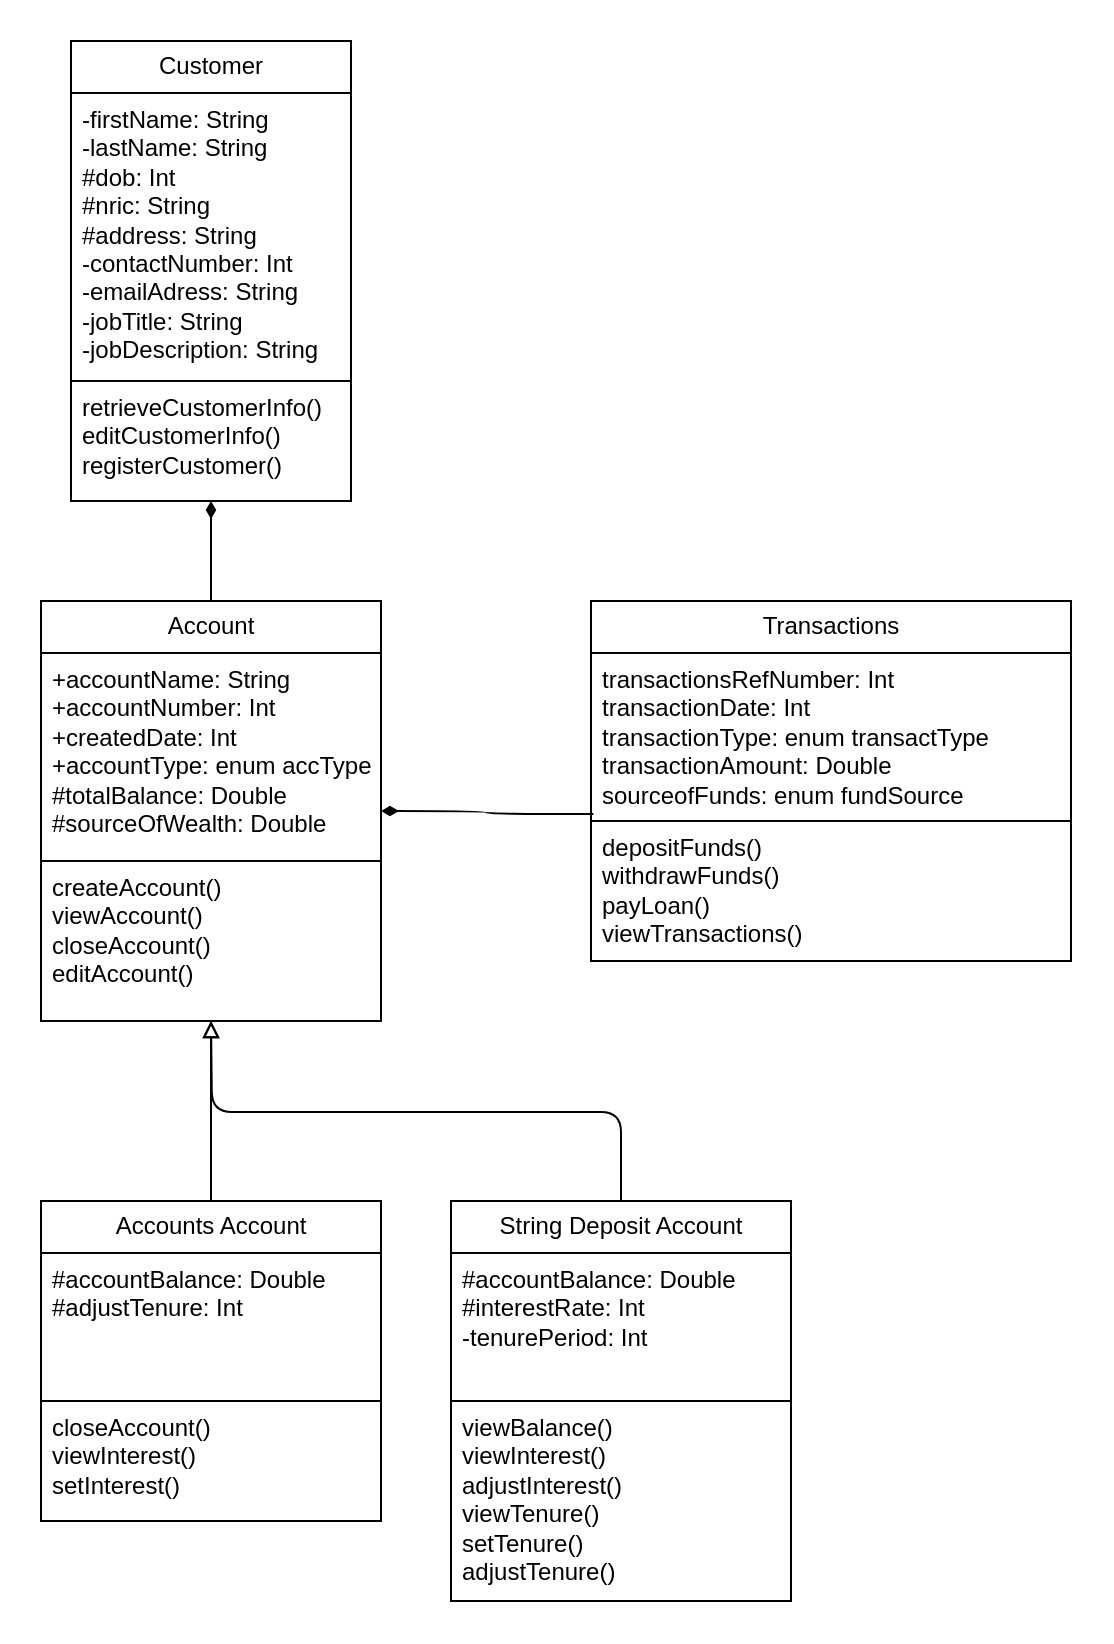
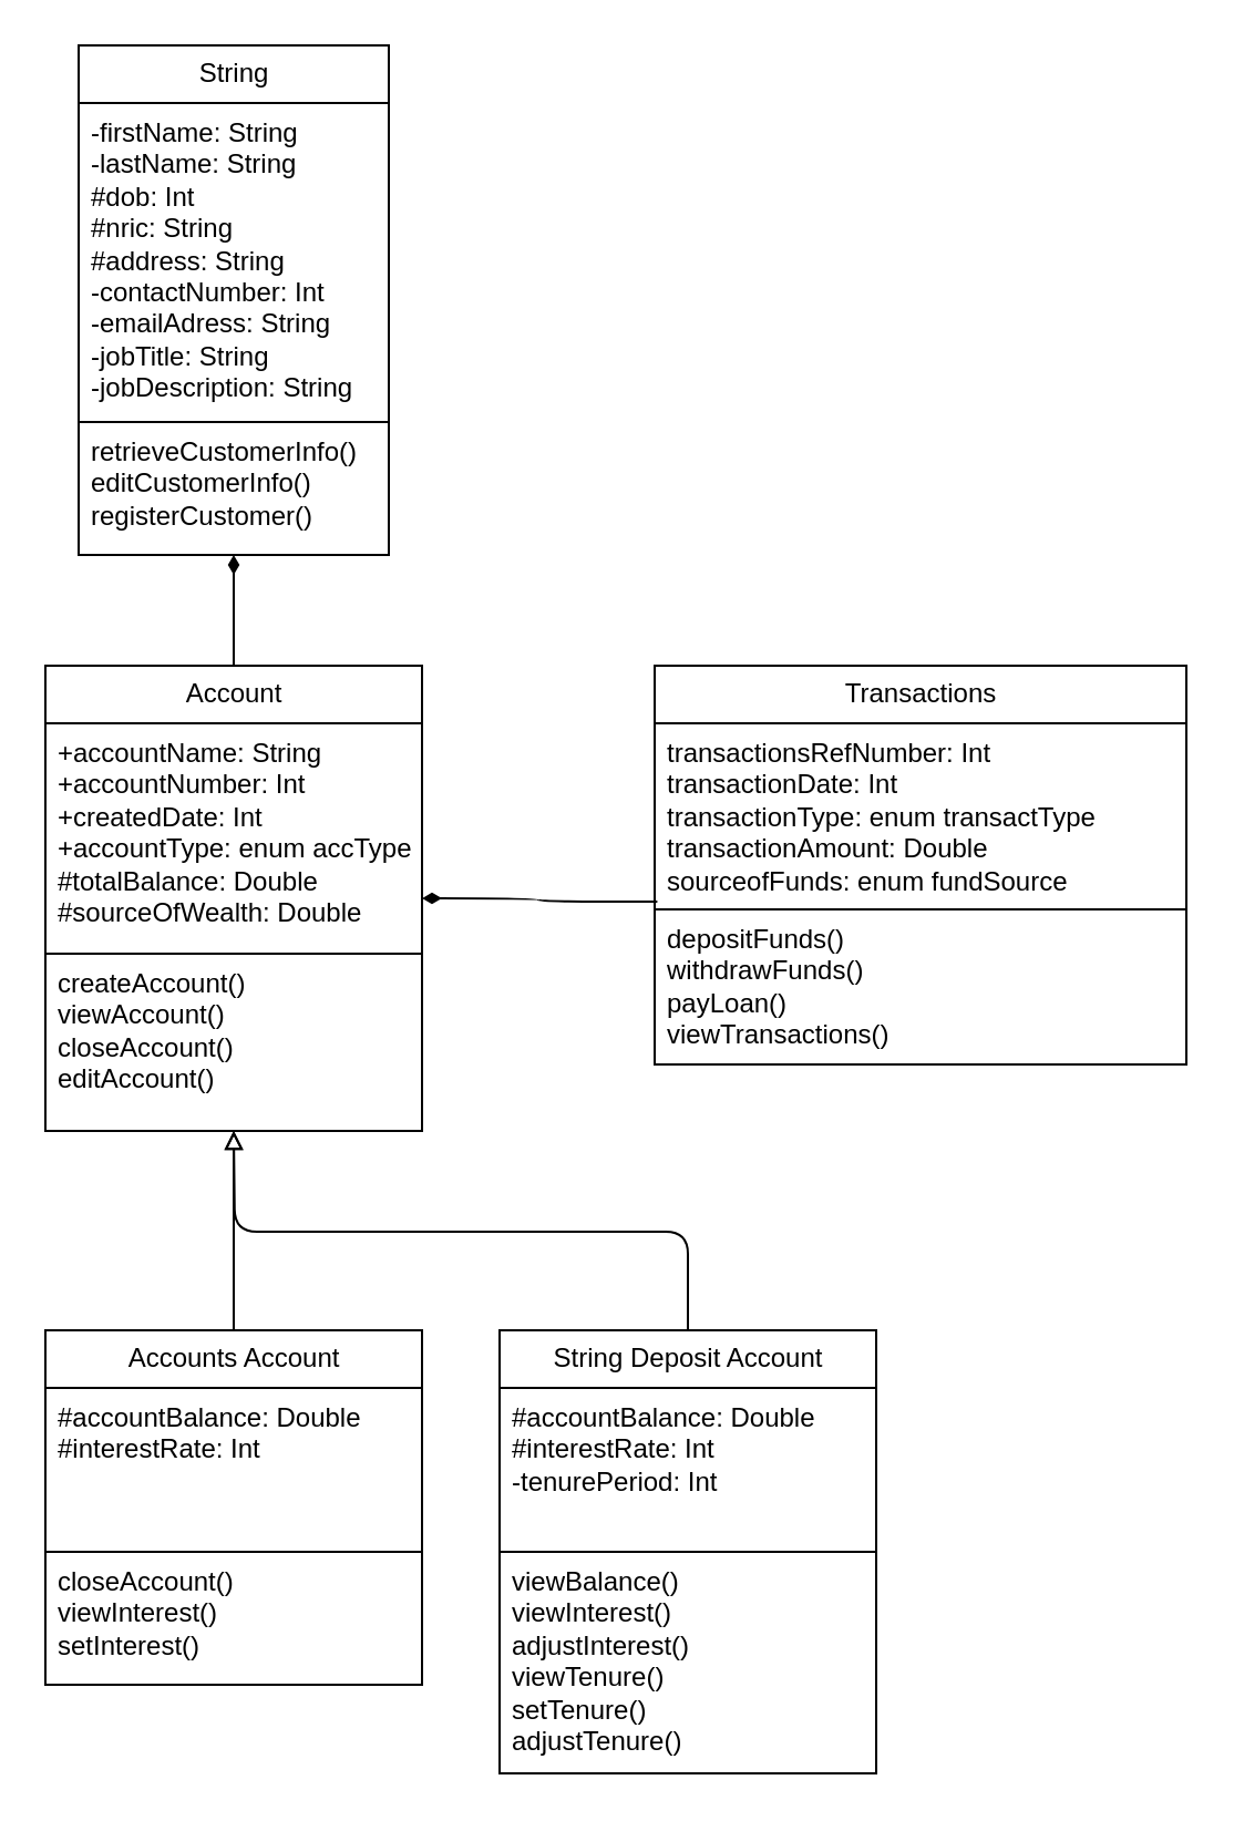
- <mxCell id="3" value="Customer" style="swimlane;fontStyle=0;childLayout=stackLayout;horizontal=1;startSize=26;fillColor=none;horizontalStack=0;resizeParent=1;resizeParentMax=0;resizeLast=0;collapsible=1;marginBottom=0;html=1;" vertex="1" parent="1"><mxGeometry x="35" y="20" width="140" height="230" as="geometry" /></mxCell>
+ <mxCell id="3" value="String" style="swimlane;fontStyle=0;childLayout=stackLayout;horizontal=1;startSize=26;fillColor=none;horizontalStack=0;resizeParent=1;resizeParentMax=0;resizeLast=0;collapsible=1;marginBottom=0;html=1;" vertex="1" parent="1"><mxGeometry x="35" y="20" width="140" height="230" as="geometry" /></mxCell>
- <mxCell id="15" value="#accountBalance: Double&lt;br&gt;#adjustTenure: Int" style="text;strokeColor=none;fillColor=none;align=left;verticalAlign=top;spacingLeft=4;spacingRight=4;overflow=hidden;rotatable=0;points=[[0,0.5],[1,0.5]];portConstraint=eastwest;whiteSpace=wrap;html=1;" vertex="1" parent="14"><mxGeometry y="26" width="170" height="74" as="geometry" /></mxCell>
+ <mxCell id="15" value="#accountBalance: Double&lt;br&gt;#interestRate: Int" style="text;strokeColor=none;fillColor=none;align=left;verticalAlign=top;spacingLeft=4;spacingRight=4;overflow=hidden;rotatable=0;points=[[0,0.5],[1,0.5]];portConstraint=eastwest;whiteSpace=wrap;html=1;" vertex="1" parent="14"><mxGeometry y="26" width="170" height="74" as="geometry" /></mxCell>
